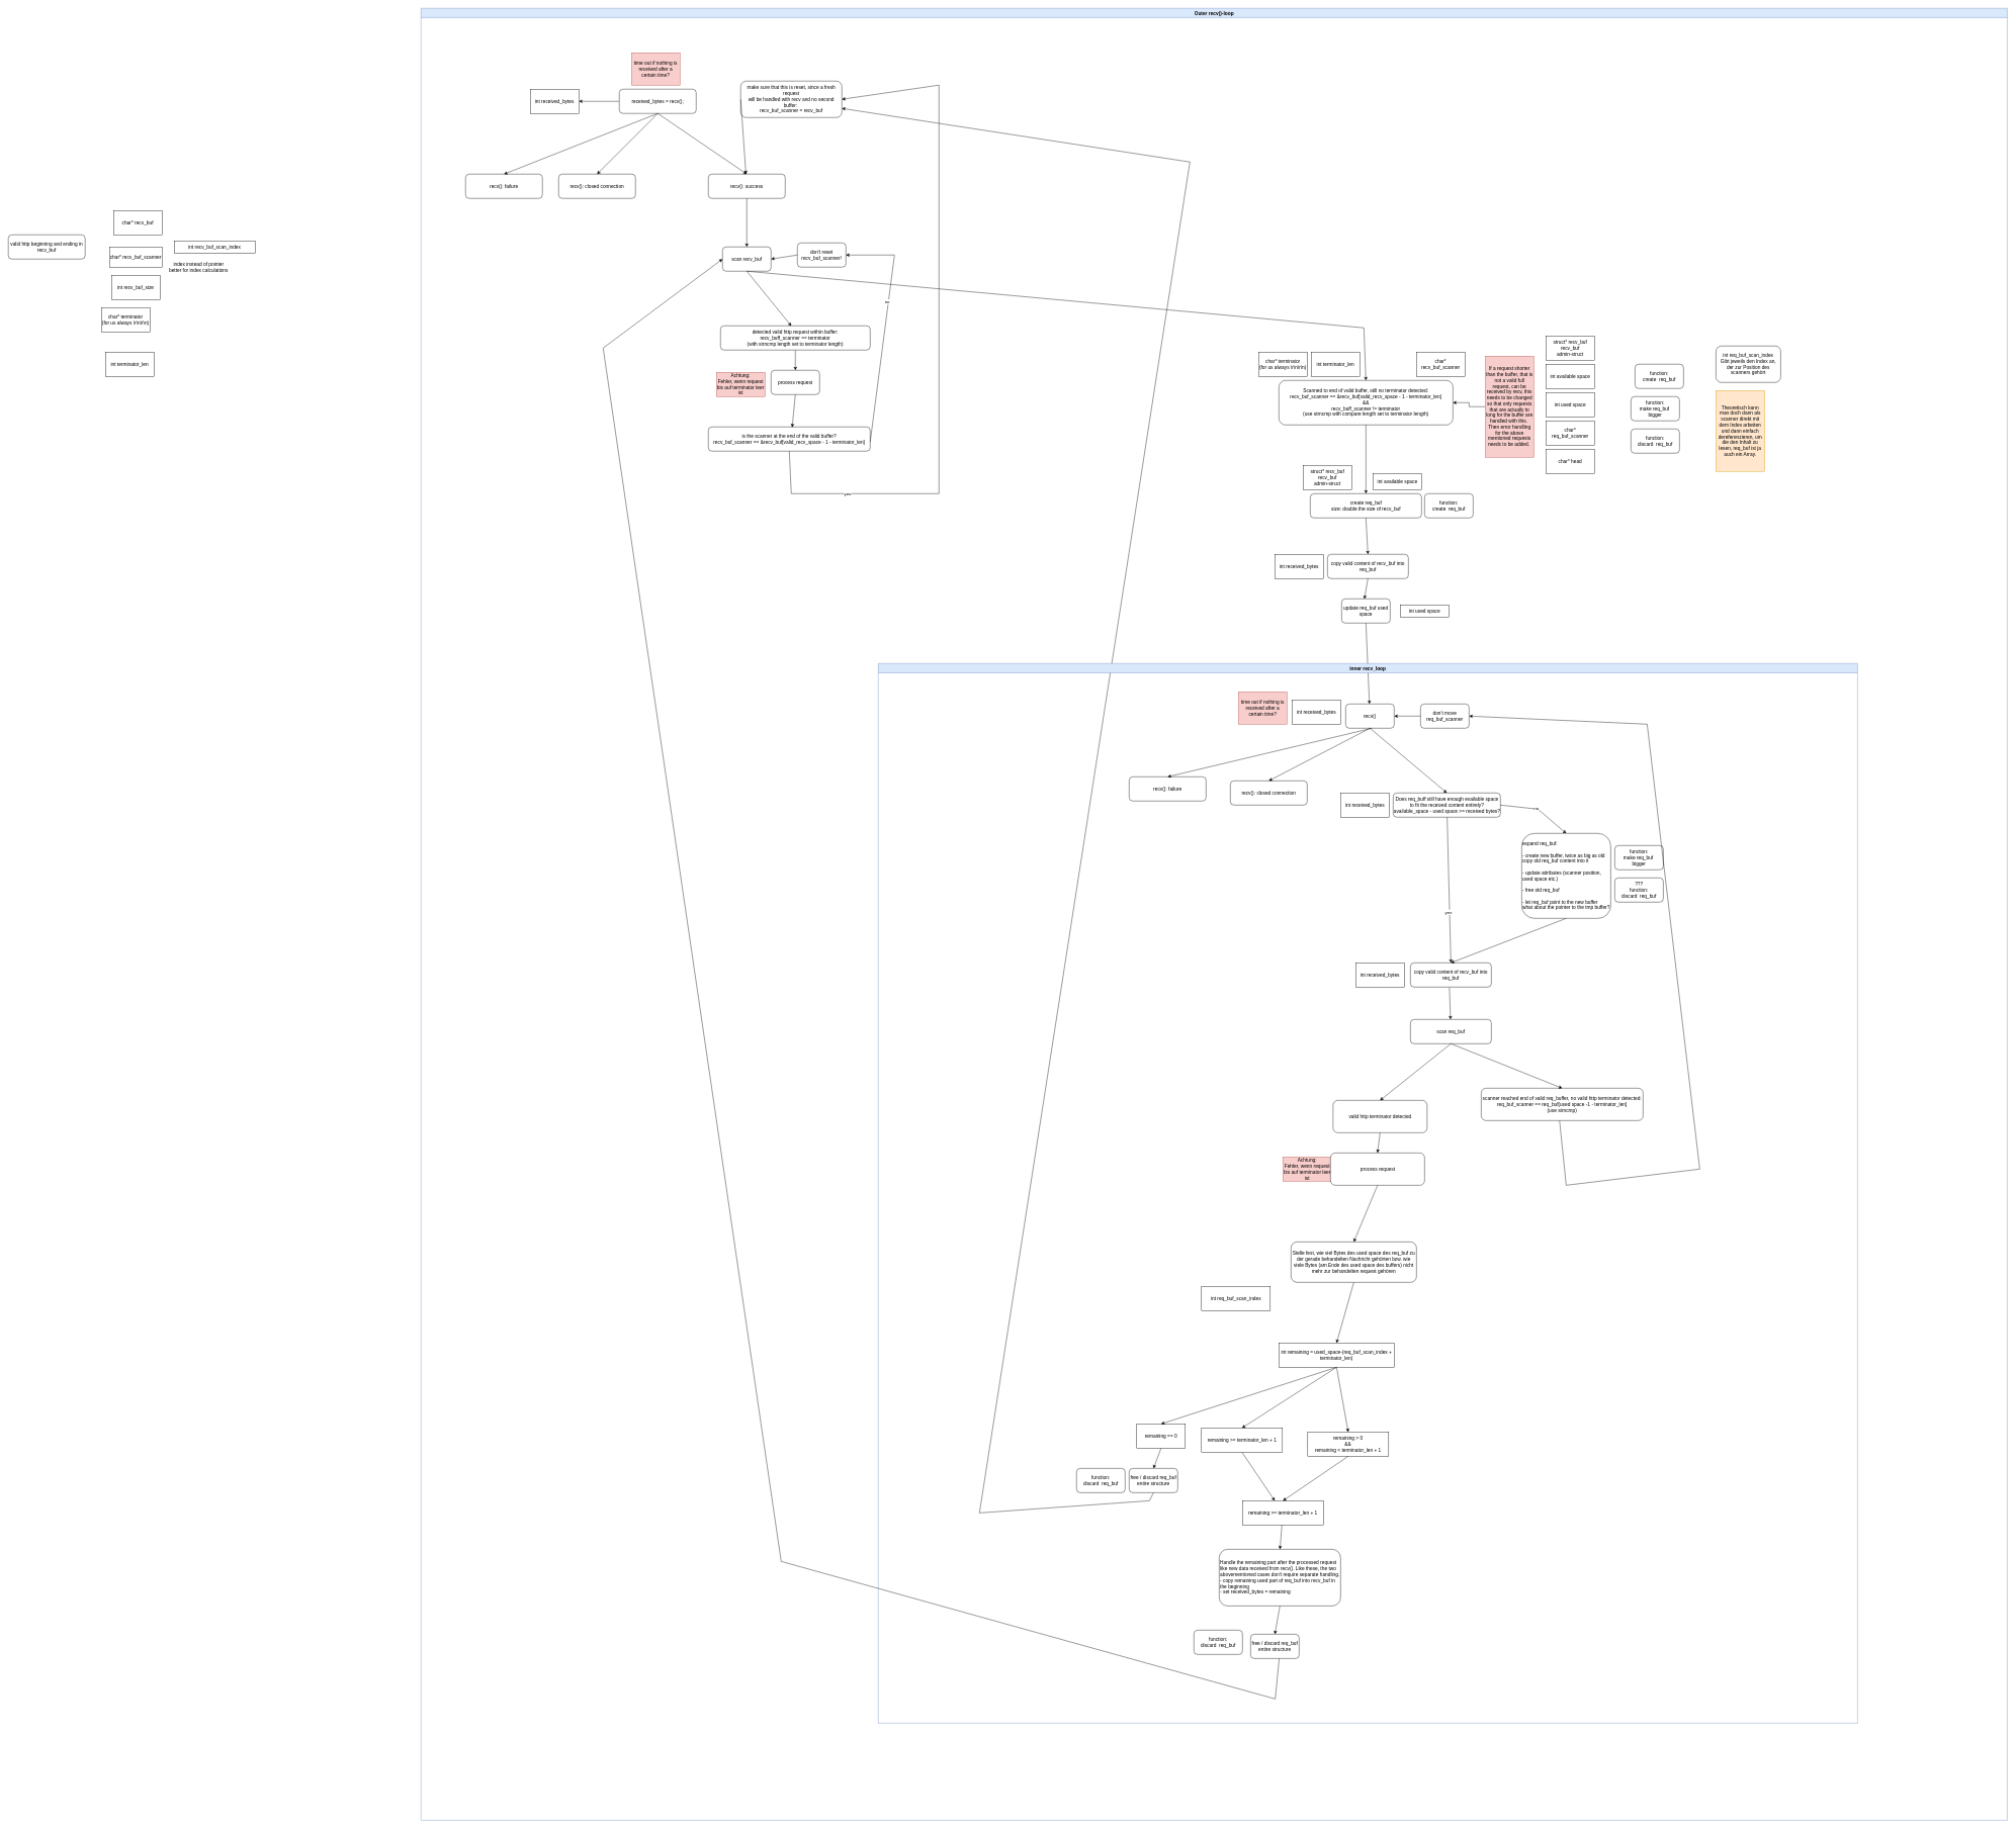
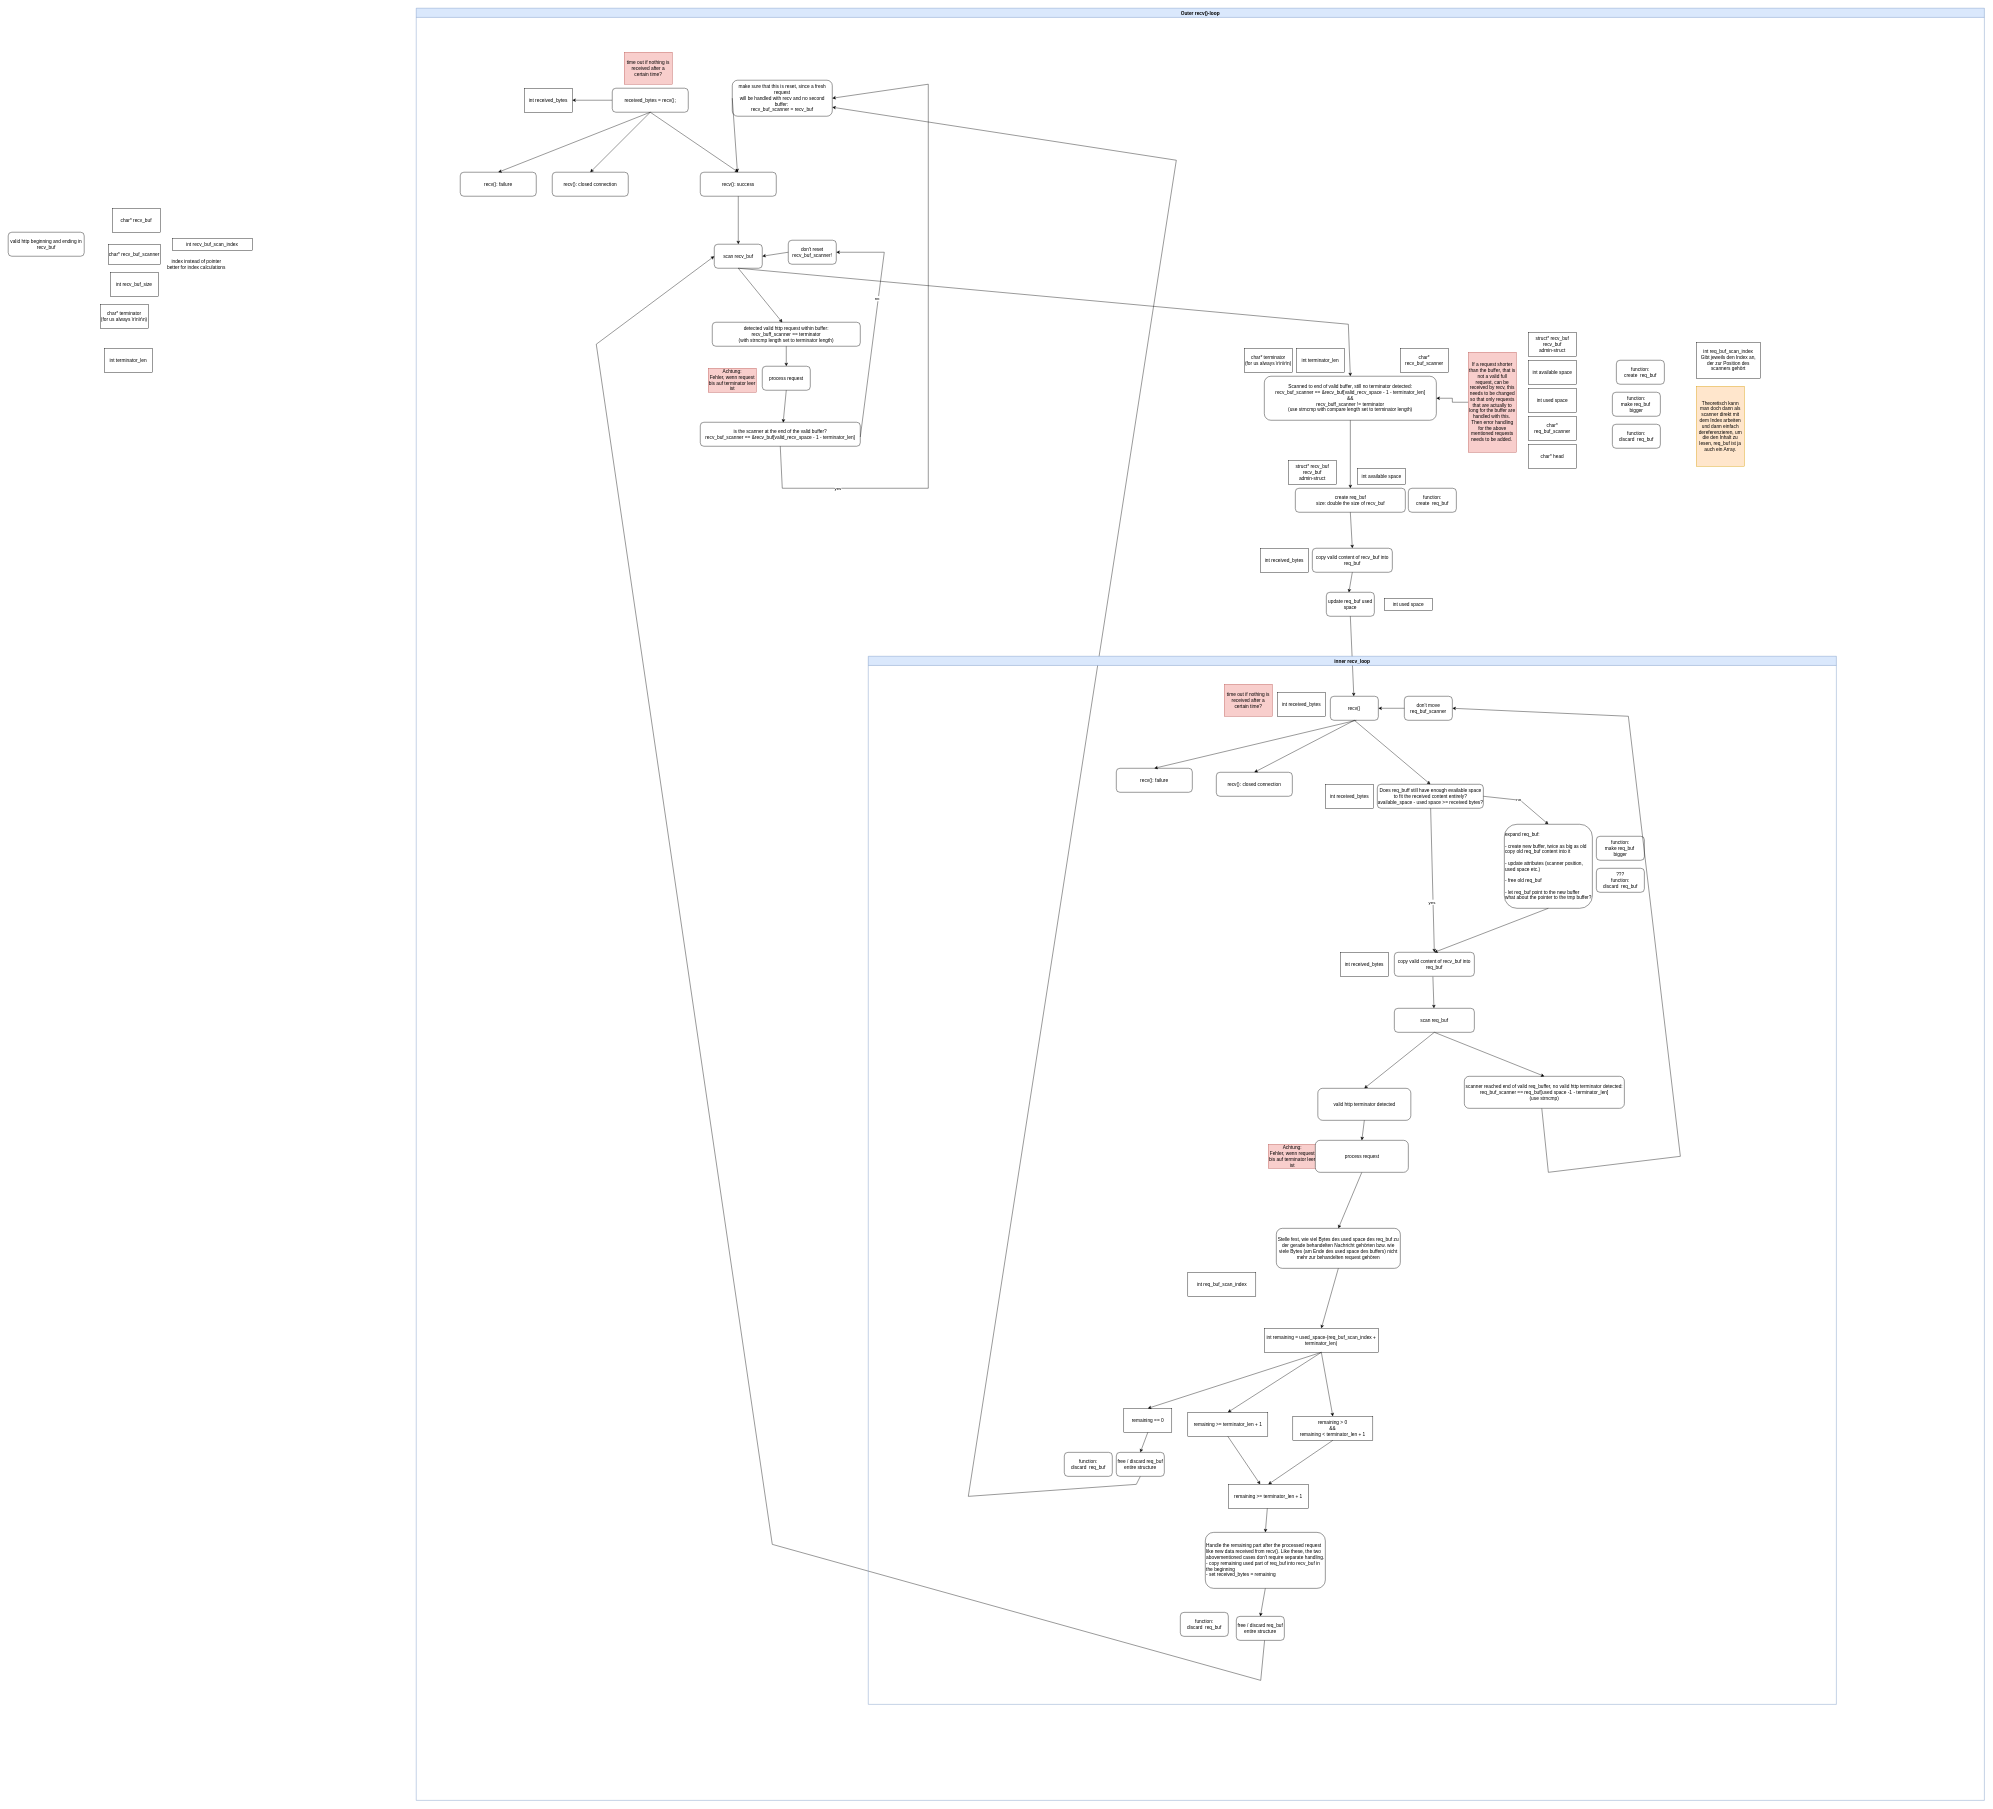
- <mxCell id="94" value="int req_buf_scan_index&lt;br&gt;Gibt jeweils den Index an, der zur Position des scanners gehört" style="whiteSpace=wrap;html=1;rounded=1;" parent="1" vertex="1"><mxGeometry x="4240" y="855" width="160" height="90" as="geometry" /></mxCell>
+ <mxCell id="94" value="int req_buf_scan_index&lt;br&gt;Gibt jeweils den Index an, der zur Position des scanners gehört" style="rounded=0;whiteSpace=wrap;html=1;" parent="1" vertex="1"><mxGeometry x="4240" y="855" width="160" height="90" as="geometry" /></mxCell>
